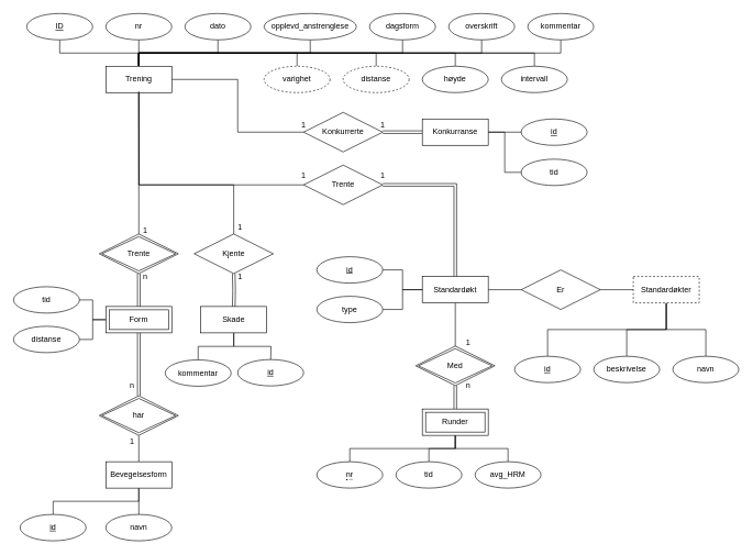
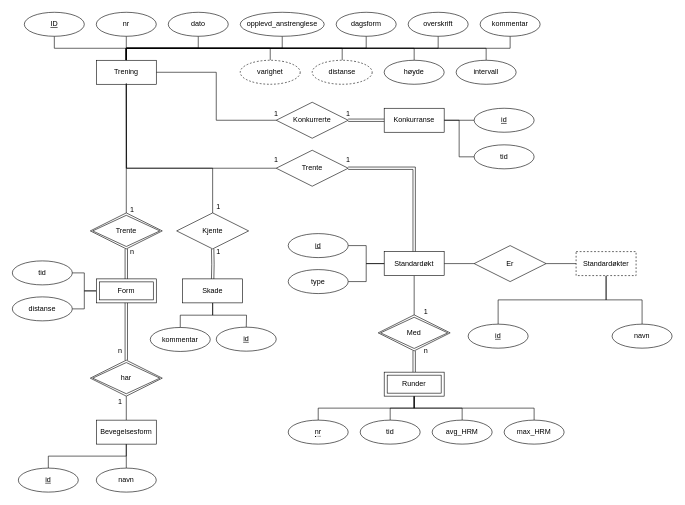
- <mxCell id="93" style="edgeStyle=orthogonalEdgeStyle;rounded=0;orthogonalLoop=1;jettySize=auto;html=1;exitX=0.5;exitY=1;exitDx=0;exitDy=0;entryX=0.5;entryY=0;entryDx=0;entryDy=0;endArrow=none;endFill=0;" edge="1" parent="1" source="95" target="97"><mxGeometry relative="1" as="geometry" /></mxCell>
- <mxCell id="97" value="beskrivelse" style="ellipse;whiteSpace=wrap;html=1;align=center;" vertex="1" parent="1"><mxGeometry x="900" y="540" width="100" height="40" as="geometry" /></mxCell>
+ <mxCell id="69" style="edgeStyle=orthogonalEdgeStyle;rounded=0;orthogonalLoop=1;jettySize=auto;html=1;exitX=0.5;exitY=1;exitDx=0;exitDy=0;entryX=0.5;entryY=0;entryDx=0;entryDy=0;endArrow=none;endFill=0;" parent="1" source="70" target="74" edge="1"><mxGeometry relative="1" as="geometry" /></mxCell>
+ <mxCell id="74" value="max_HRM" style="ellipse;whiteSpace=wrap;html=1;align=center;" parent="1" vertex="1"><mxGeometry x="840" y="700" width="100" height="40" as="geometry" /></mxCell>
